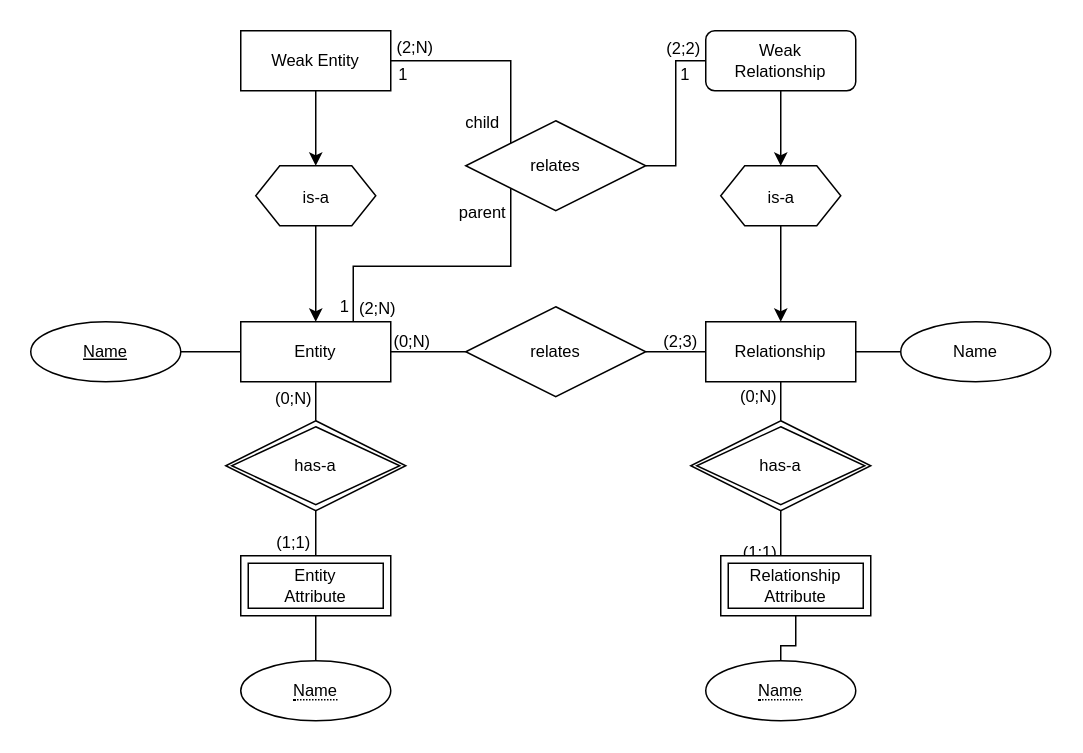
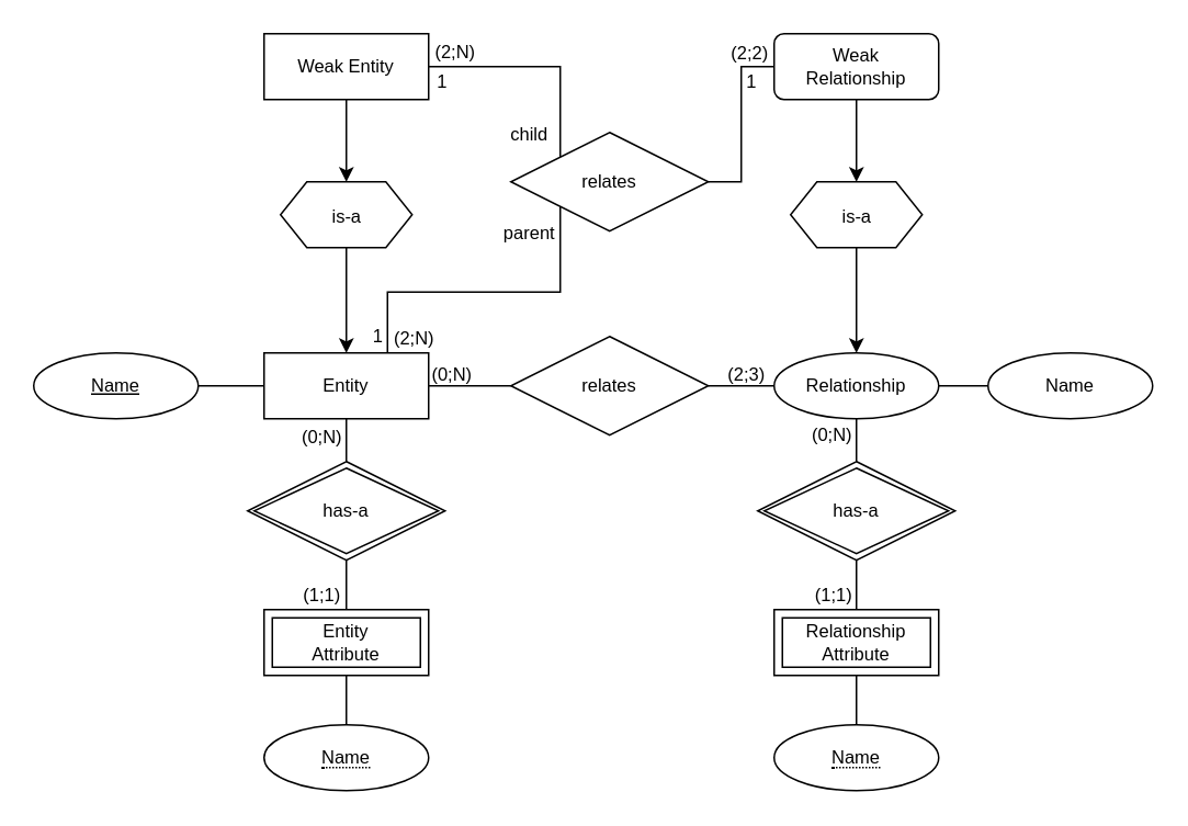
- <mxCell id="24" value="Relationship" style="whiteSpace=wrap;html=1;align=center;fontFamily=Helvetica;fontSize=11;fontColor=default;labelBackgroundColor=default;" vertex="1" parent="1"><mxGeometry x="470" y="214" width="100" height="40" as="geometry" /></mxCell>
+ <mxCell id="24" value="Relationship" style="ellipse;whiteSpace=wrap;html=1;align=center;fontFamily=Helvetica;fontSize=11;fontColor=default;labelBackgroundColor=default;" vertex="1" parent="1"><mxGeometry x="470" y="214" width="100" height="40" as="geometry" /></mxCell>
- <mxCell id="44" value="&lt;div&gt;Relationship&lt;/div&gt;&lt;div&gt;Attribute&lt;/div&gt;" style="shape=ext;margin=3;double=1;whiteSpace=wrap;html=1;align=center;fontFamily=Helvetica;fontSize=11;fontColor=default;labelBackgroundColor=default;" vertex="1" parent="1"><mxGeometry x="480" y="370" width="100" height="40" as="geometry" /></mxCell>
+ <mxCell id="44" value="&lt;div&gt;Relationship&lt;/div&gt;&lt;div&gt;Attribute&lt;/div&gt;" style="shape=ext;margin=3;double=1;whiteSpace=wrap;html=1;align=center;fontFamily=Helvetica;fontSize=11;fontColor=default;labelBackgroundColor=default;" vertex="1" parent="1"><mxGeometry x="470" y="370" width="100" height="40" as="geometry" /></mxCell>
